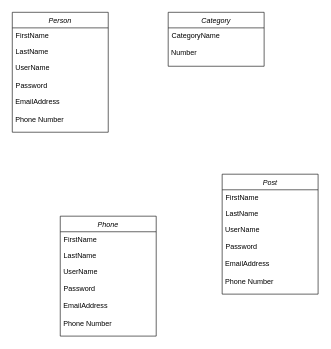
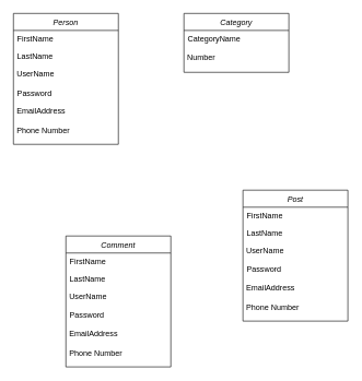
- <mxCell id="19" value="Phone" style="swimlane;fontStyle=2;align=center;verticalAlign=top;childLayout=stackLayout;horizontal=1;startSize=26;horizontalStack=0;resizeParent=1;resizeLast=0;collapsible=1;marginBottom=0;rounded=0;shadow=0;strokeWidth=1;" vertex="1" parent="1"><mxGeometry x="100" y="360" width="160" height="200" as="geometry"><mxRectangle x="230" y="140" width="160" height="26" as="alternateBounds" /></mxGeometry></mxCell>
+ <mxCell id="19" value="Comment" style="swimlane;fontStyle=2;align=center;verticalAlign=top;childLayout=stackLayout;horizontal=1;startSize=26;horizontalStack=0;resizeParent=1;resizeLast=0;collapsible=1;marginBottom=0;rounded=0;shadow=0;strokeWidth=1;" vertex="1" parent="1"><mxGeometry x="100" y="360" width="160" height="200" as="geometry"><mxRectangle x="230" y="140" width="160" height="26" as="alternateBounds" /></mxGeometry></mxCell>
